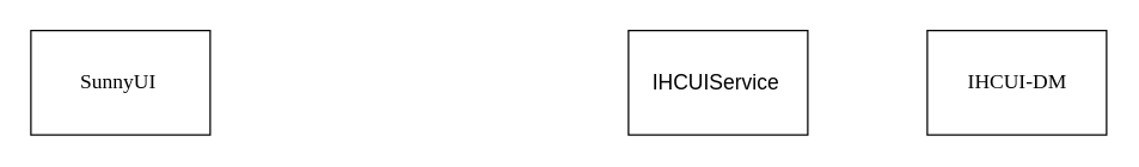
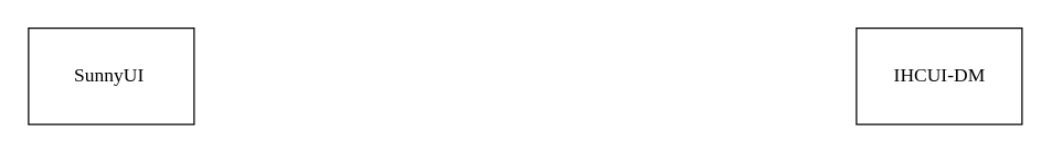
- <mxCell id="3" value="&lt;p class=&quot;MsoNormal&quot;&gt;&lt;span style=&quot;font-size: 10.5pt&quot;&gt;IHCUIService&lt;/span&gt;&lt;span style=&quot;font-family: &amp;#34;calibri&amp;#34; ; font-size: 10.5pt&quot;&gt;&amp;nbsp;&lt;/span&gt;&lt;/p&gt;" style="html=1;" vertex="1" parent="1"><mxGeometry x="420" y="20" width="120" height="70" as="geometry" /></mxCell>
